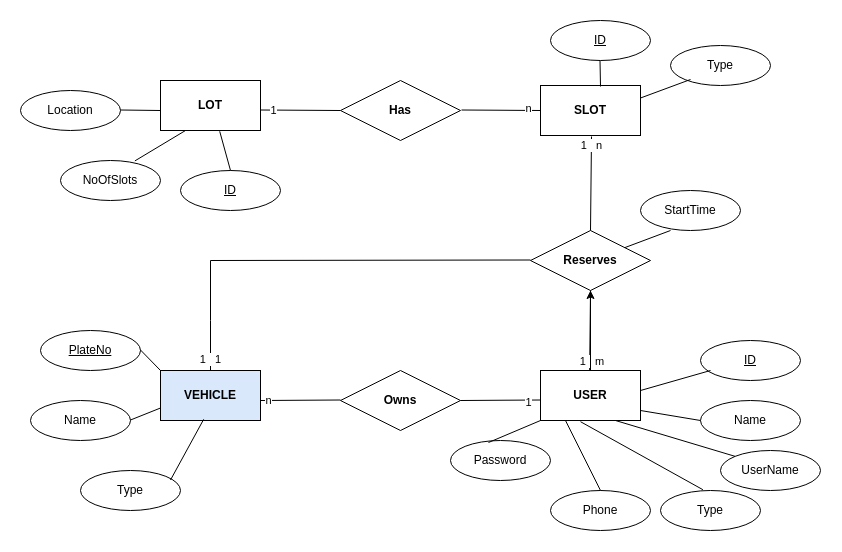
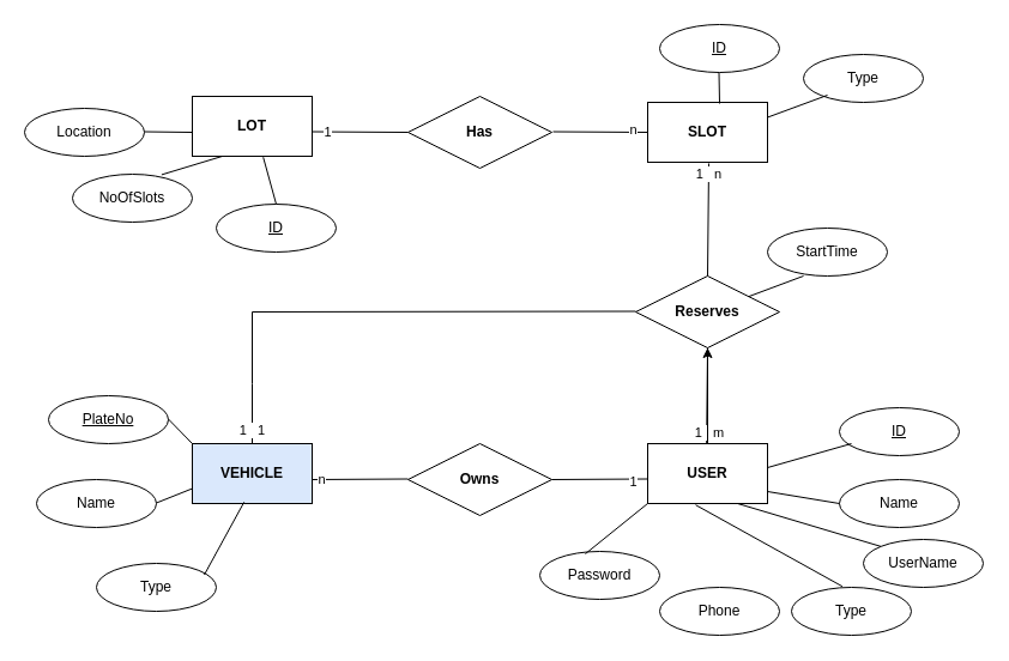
- <mxCell id="3" value="N&lt;span style=&quot;background-color: initial;&quot;&gt;oOfSlots&lt;/span&gt;" style="ellipse;whiteSpace=wrap;html=1;align=center;" parent="1" vertex="1"><mxGeometry x="60" y="160" width="100" height="40" as="geometry" /></mxCell>
+ <mxCell id="3" value="N&lt;span style=&quot;background-color: initial;&quot;&gt;oOfSlots&lt;/span&gt;" style="ellipse;whiteSpace=wrap;html=1;align=center;" parent="1" vertex="1"><mxGeometry x="60" y="145" width="100" height="40" as="geometry" /></mxCell>
- <mxCell id="48" value="" style="endArrow=none;html=1;rounded=0;entryX=0.5;entryY=0;entryDx=0;entryDy=0;exitX=0.25;exitY=1;exitDx=0;exitDy=0;" parent="1" source="27" target="40" edge="1"><mxGeometry relative="1" as="geometry"><mxPoint x="540" y="400" as="sourcePoint" /><mxPoint x="700" y="400" as="targetPoint" /></mxGeometry></mxCell>
- <mxCell id="41" value="Password" style="ellipse;whiteSpace=wrap;html=1;align=center;" parent="1" vertex="1"><mxGeometry x="450" y="440" width="100" height="40" as="geometry" /></mxCell>
+ <mxCell id="41" value="Password" style="ellipse;whiteSpace=wrap;html=1;align=center;" parent="1" vertex="1"><mxGeometry x="450" y="460" width="100" height="40" as="geometry" /></mxCell>
